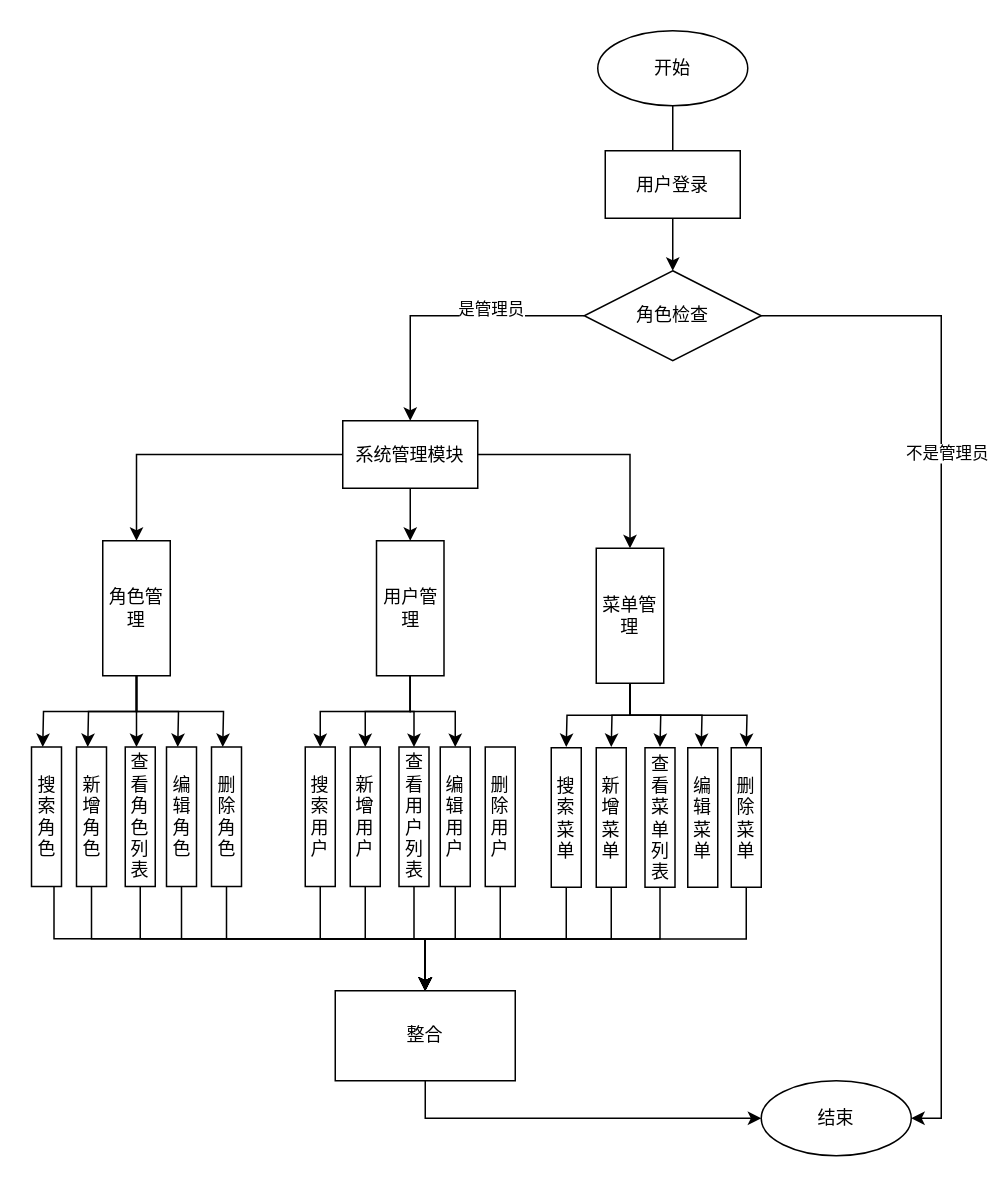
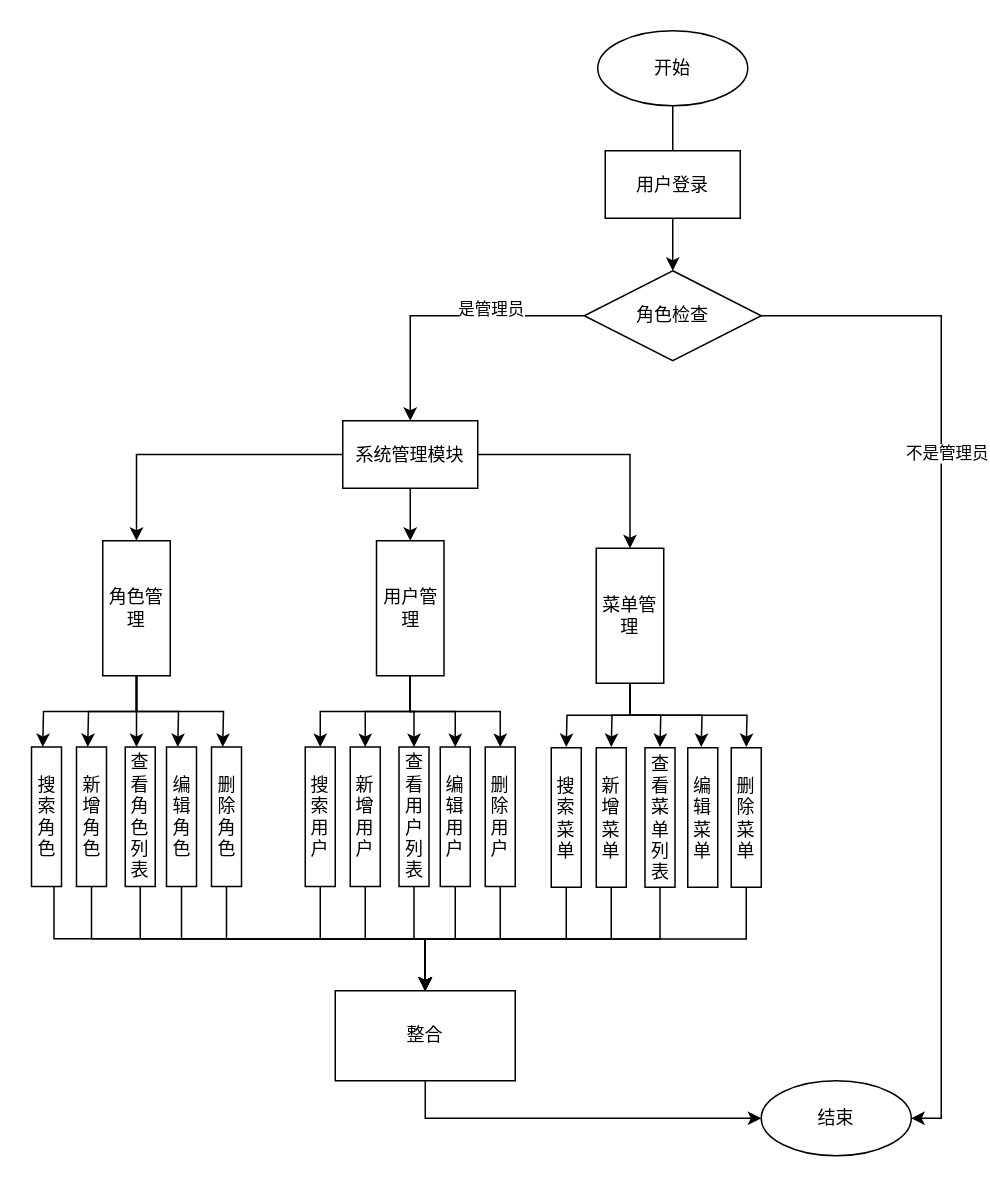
+ <mxCell id="24" style="edgeStyle=orthogonalEdgeStyle;rounded=0;orthogonalLoop=1;jettySize=auto;html=1;exitX=1;exitY=0.5;exitDx=0;exitDy=0;" edge="1" parent="1" source="25" target="27"><mxGeometry relative="1" as="geometry" /></mxCell>
